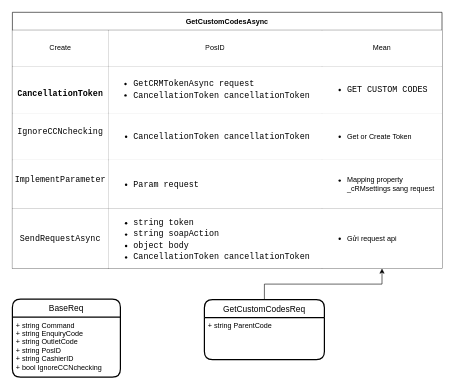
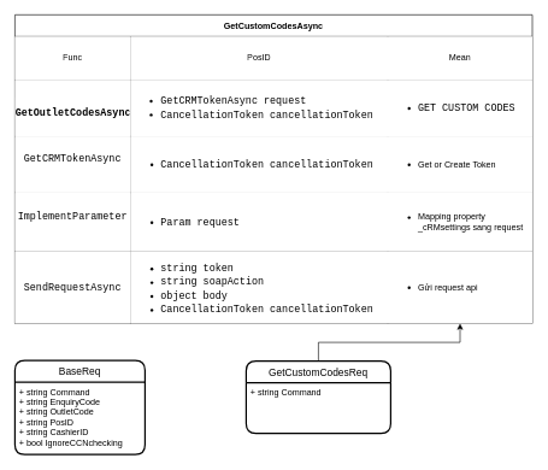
- <mxCell id="9" value="Create" style="shape=partialRectangle;html=1;whiteSpace=wrap;connectable=0;fillColor=#FFFFFF;top=0;left=0;bottom=0;right=0;overflow=hidden;labelBackgroundColor=#FFFFFF;fontColor=#000000;" parent="8" vertex="1"><mxGeometry width="160" height="60" as="geometry"><mxRectangle width="160" height="60" as="alternateBounds" /></mxGeometry></mxCell>
+ <mxCell id="9" value="Func" style="shape=partialRectangle;html=1;whiteSpace=wrap;connectable=0;fillColor=#FFFFFF;top=0;left=0;bottom=0;right=0;overflow=hidden;labelBackgroundColor=#FFFFFF;fontColor=#000000;" parent="8" vertex="1"><mxGeometry width="160" height="60" as="geometry"><mxRectangle width="160" height="60" as="alternateBounds" /></mxGeometry></mxCell>
- <mxCell id="13" value="&lt;b&gt;&lt;br&gt;&lt;span style=&quot;font-family: Consolas, &amp;quot;Courier New&amp;quot;, monospace; font-size: 14px; font-style: normal; font-variant-ligatures: normal; font-variant-caps: normal; letter-spacing: normal; orphans: 2; text-align: center; text-indent: 0px; text-transform: none; widows: 2; word-spacing: 0px; -webkit-text-stroke-width: 0px; text-decoration-thickness: initial; text-decoration-style: initial; text-decoration-color: initial; float: none; display: inline !important;&quot;&gt;CancellationToken&lt;/span&gt;&lt;br&gt;&lt;/b&gt;" style="shape=partialRectangle;html=1;whiteSpace=wrap;connectable=0;fillColor=#FFFFFF;top=0;left=0;bottom=0;right=0;overflow=hidden;labelBackgroundColor=#FFFFFF;fontColor=#000000;" parent="12" vertex="1"><mxGeometry width="160" height="78" as="geometry"><mxRectangle width="160" height="78" as="alternateBounds" /></mxGeometry></mxCell>
+ <mxCell id="13" value="&lt;b&gt;&lt;br&gt;&lt;span style=&quot;font-family: Consolas, &amp;quot;Courier New&amp;quot;, monospace; font-size: 14px; font-style: normal; font-variant-ligatures: normal; font-variant-caps: normal; letter-spacing: normal; orphans: 2; text-align: center; text-indent: 0px; text-transform: none; widows: 2; word-spacing: 0px; -webkit-text-stroke-width: 0px; text-decoration-thickness: initial; text-decoration-style: initial; text-decoration-color: initial; float: none; display: inline !important;&quot;&gt;GetOutletCodesAsync&lt;/span&gt;&lt;br&gt;&lt;/b&gt;" style="shape=partialRectangle;html=1;whiteSpace=wrap;connectable=0;fillColor=#FFFFFF;top=0;left=0;bottom=0;right=0;overflow=hidden;labelBackgroundColor=#FFFFFF;fontColor=#000000;" parent="12" vertex="1"><mxGeometry width="160" height="78" as="geometry"><mxRectangle width="160" height="78" as="alternateBounds" /></mxGeometry></mxCell>
- <mxCell id="17" value="&#10;&lt;div style=&quot;font-family: Consolas, &amp;quot;Courier New&amp;quot;, monospace; font-weight: normal; font-size: 14px; line-height: 19px;&quot;&gt;&lt;div&gt;&lt;span style=&quot;&quot;&gt;IgnoreCCNchecking&lt;/span&gt;&lt;/div&gt;&lt;/div&gt;&#10;&#10;" style="shape=partialRectangle;html=1;whiteSpace=wrap;connectable=0;fillColor=#FFFFFF;top=0;left=0;bottom=0;right=0;overflow=hidden;labelBackgroundColor=#FFFFFF;fontColor=#000000;" parent="16" vertex="1"><mxGeometry width="160" height="78" as="geometry"><mxRectangle width="160" height="78" as="alternateBounds" /></mxGeometry></mxCell>
+ <mxCell id="17" value="&#10;&lt;div style=&quot;font-family: Consolas, &amp;quot;Courier New&amp;quot;, monospace; font-weight: normal; font-size: 14px; line-height: 19px;&quot;&gt;&lt;div&gt;&lt;span style=&quot;&quot;&gt;GetCRMTokenAsync&lt;/span&gt;&lt;/div&gt;&lt;/div&gt;&#10;&#10;" style="shape=partialRectangle;html=1;whiteSpace=wrap;connectable=0;fillColor=#FFFFFF;top=0;left=0;bottom=0;right=0;overflow=hidden;labelBackgroundColor=#FFFFFF;fontColor=#000000;" parent="16" vertex="1"><mxGeometry width="160" height="78" as="geometry"><mxRectangle width="160" height="78" as="alternateBounds" /></mxGeometry></mxCell>
- <mxCell id="4" value="+ string ParentCode" style="align=left;strokeColor=none;fillColor=none;spacingLeft=4;fontSize=12;verticalAlign=top;resizable=0;rotatable=0;part=1;labelBackgroundColor=none;fontColor=#000000;" parent="3" vertex="1"><mxGeometry y="30" width="200" height="70" as="geometry" /></mxCell>
+ <mxCell id="4" value="+ string Command" style="align=left;strokeColor=none;fillColor=none;spacingLeft=4;fontSize=12;verticalAlign=top;resizable=0;rotatable=0;part=1;labelBackgroundColor=none;fontColor=#000000;" parent="3" vertex="1"><mxGeometry y="30" width="200" height="70" as="geometry" /></mxCell>
